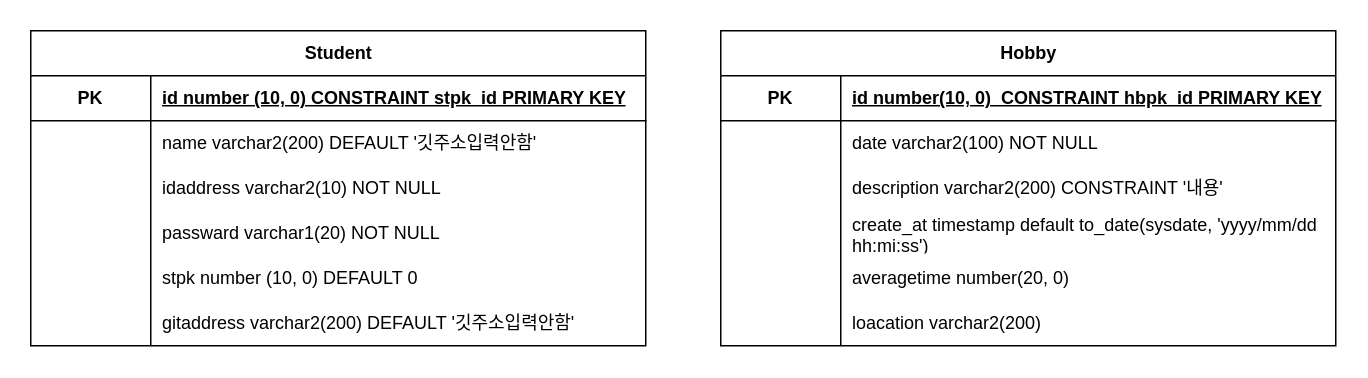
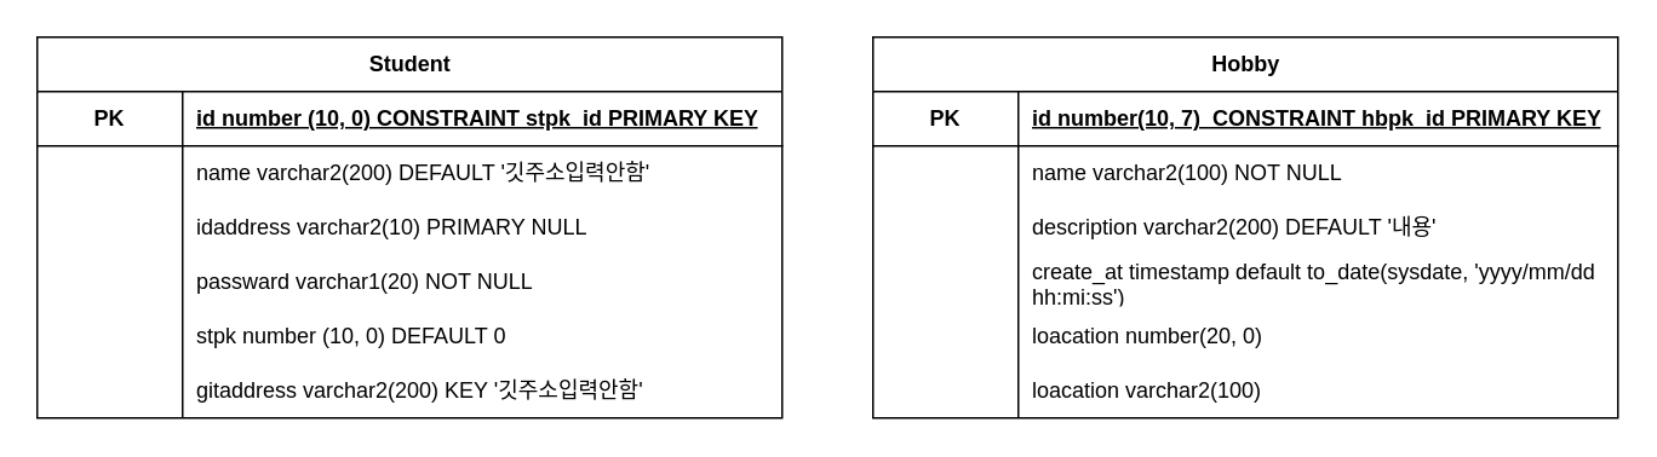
- <mxCell id="24" value="id number(10, 0)&amp;nbsp; CONSTRAINT hbpk_id PRIMARY KEY" style="shape=partialRectangle;connectable=0;fillColor=none;top=0;left=0;bottom=0;right=0;align=left;spacingLeft=6;fontStyle=5;overflow=hidden;whiteSpace=wrap;html=1;" vertex="1" parent="22"><mxGeometry x="80" width="330" height="30" as="geometry"><mxRectangle width="330" height="30" as="alternateBounds" /></mxGeometry></mxCell>
+ <mxCell id="24" value="id number(10, 7)&amp;nbsp; CONSTRAINT hbpk_id PRIMARY KEY" style="shape=partialRectangle;connectable=0;fillColor=none;top=0;left=0;bottom=0;right=0;align=left;spacingLeft=6;fontStyle=5;overflow=hidden;whiteSpace=wrap;html=1;" vertex="1" parent="22"><mxGeometry x="80" width="330" height="30" as="geometry"><mxRectangle width="330" height="30" as="alternateBounds" /></mxGeometry></mxCell>
- <mxCell id="27" value="date varchar2(100) NOT NULL" style="shape=partialRectangle;connectable=0;fillColor=none;top=0;left=0;bottom=0;right=0;align=left;spacingLeft=6;overflow=hidden;whiteSpace=wrap;html=1;" vertex="1" parent="25"><mxGeometry x="80" width="330" height="30" as="geometry"><mxRectangle width="330" height="30" as="alternateBounds" /></mxGeometry></mxCell>
+ <mxCell id="27" value="name varchar2(100) NOT NULL" style="shape=partialRectangle;connectable=0;fillColor=none;top=0;left=0;bottom=0;right=0;align=left;spacingLeft=6;overflow=hidden;whiteSpace=wrap;html=1;" vertex="1" parent="25"><mxGeometry x="80" width="330" height="30" as="geometry"><mxRectangle width="330" height="30" as="alternateBounds" /></mxGeometry></mxCell>
- <mxCell id="11" value="idaddress varchar2(10) NOT NULL" style="shape=partialRectangle;connectable=0;fillColor=none;top=0;left=0;bottom=0;right=0;align=left;spacingLeft=6;overflow=hidden;whiteSpace=wrap;html=1;" vertex="1" parent="9"><mxGeometry x="80" width="330" height="30" as="geometry"><mxRectangle width="330" height="30" as="alternateBounds" /></mxGeometry></mxCell>
+ <mxCell id="11" value="idaddress varchar2(10) PRIMARY NULL" style="shape=partialRectangle;connectable=0;fillColor=none;top=0;left=0;bottom=0;right=0;align=left;spacingLeft=6;overflow=hidden;whiteSpace=wrap;html=1;" vertex="1" parent="9"><mxGeometry x="80" width="330" height="30" as="geometry"><mxRectangle width="330" height="30" as="alternateBounds" /></mxGeometry></mxCell>
- <mxCell id="30" value="description varchar2(200) CONSTRAINT '내용'" style="shape=partialRectangle;connectable=0;fillColor=none;top=0;left=0;bottom=0;right=0;align=left;spacingLeft=6;overflow=hidden;whiteSpace=wrap;html=1;" vertex="1" parent="28"><mxGeometry x="80" width="330" height="30" as="geometry"><mxRectangle width="330" height="30" as="alternateBounds" /></mxGeometry></mxCell>
+ <mxCell id="30" value="description varchar2(200) DEFAULT '내용'" style="shape=partialRectangle;connectable=0;fillColor=none;top=0;left=0;bottom=0;right=0;align=left;spacingLeft=6;overflow=hidden;whiteSpace=wrap;html=1;" vertex="1" parent="28"><mxGeometry x="80" width="330" height="30" as="geometry"><mxRectangle width="330" height="30" as="alternateBounds" /></mxGeometry></mxCell>
- <mxCell id="36" value="averagetime number(20, 0)" style="shape=partialRectangle;connectable=0;fillColor=none;top=0;left=0;bottom=0;right=0;align=left;spacingLeft=6;overflow=hidden;whiteSpace=wrap;html=1;" vertex="1" parent="34"><mxGeometry x="80" width="330" height="30" as="geometry"><mxRectangle width="330" height="30" as="alternateBounds" /></mxGeometry></mxCell>
+ <mxCell id="36" value="loacation number(20, 0)" style="shape=partialRectangle;connectable=0;fillColor=none;top=0;left=0;bottom=0;right=0;align=left;spacingLeft=6;overflow=hidden;whiteSpace=wrap;html=1;" vertex="1" parent="34"><mxGeometry x="80" width="330" height="30" as="geometry"><mxRectangle width="330" height="30" as="alternateBounds" /></mxGeometry></mxCell>
- <mxCell id="20" value="gitaddress varchar2(200) DEFAULT '깃주소입력안함'" style="shape=partialRectangle;connectable=0;fillColor=none;top=0;left=0;bottom=0;right=0;align=left;spacingLeft=6;overflow=hidden;whiteSpace=wrap;html=1;" vertex="1" parent="18"><mxGeometry x="80" width="330" height="30" as="geometry"><mxRectangle width="330" height="30" as="alternateBounds" /></mxGeometry></mxCell>
+ <mxCell id="20" value="gitaddress varchar2(200) KEY '깃주소입력안함'" style="shape=partialRectangle;connectable=0;fillColor=none;top=0;left=0;bottom=0;right=0;align=left;spacingLeft=6;overflow=hidden;whiteSpace=wrap;html=1;" vertex="1" parent="18"><mxGeometry x="80" width="330" height="30" as="geometry"><mxRectangle width="330" height="30" as="alternateBounds" /></mxGeometry></mxCell>
- <mxCell id="39" value="loacation varchar2(200)" style="shape=partialRectangle;connectable=0;fillColor=none;top=0;left=0;bottom=0;right=0;align=left;spacingLeft=6;overflow=hidden;whiteSpace=wrap;html=1;" vertex="1" parent="37"><mxGeometry x="80" width="330" height="30" as="geometry"><mxRectangle width="330" height="30" as="alternateBounds" /></mxGeometry></mxCell>
+ <mxCell id="39" value="loacation varchar2(100)" style="shape=partialRectangle;connectable=0;fillColor=none;top=0;left=0;bottom=0;right=0;align=left;spacingLeft=6;overflow=hidden;whiteSpace=wrap;html=1;" vertex="1" parent="37"><mxGeometry x="80" width="330" height="30" as="geometry"><mxRectangle width="330" height="30" as="alternateBounds" /></mxGeometry></mxCell>
